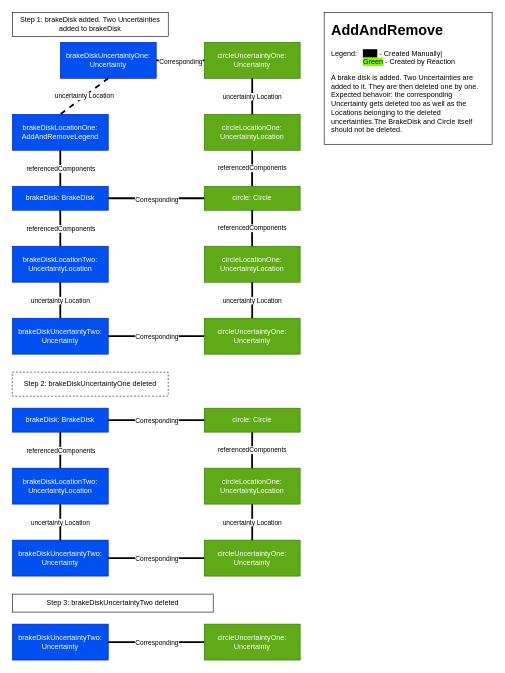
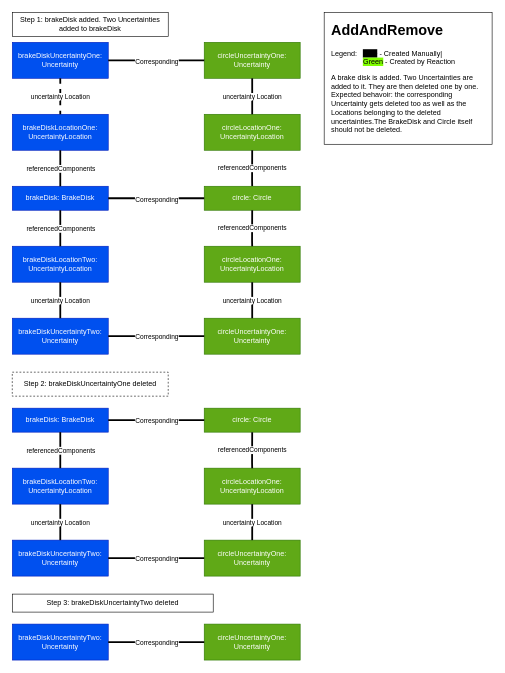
- <mxCell id="2" value="brakeDiskUncertaintyOne: Uncertainty" style="html=1;whiteSpace=wrap;fillColor=#0050ef;fontColor=#ffffff;strokeColor=#001DBC;" vertex="1" parent="1"><mxGeometry x="100" y="70" width="160" height="60" as="geometry" /></mxCell>
+ <mxCell id="2" value="brakeDiskUncertaintyOne: Uncertainty" style="html=1;whiteSpace=wrap;fillColor=#0050ef;fontColor=#ffffff;strokeColor=#001DBC;" vertex="1" parent="1"><mxGeometry x="20" y="70" width="160" height="60" as="geometry" /></mxCell>
- <mxCell id="6" value="brakeDiskLocationOne: AddAndRemoveLegend" style="html=1;whiteSpace=wrap;fillColor=#0050ef;fontColor=#ffffff;strokeColor=#001DBC;" vertex="1" parent="1"><mxGeometry x="20" y="190" width="160" height="60" as="geometry" /></mxCell>
+ <mxCell id="6" value="brakeDiskLocationOne: UncertaintyLocation" style="html=1;whiteSpace=wrap;fillColor=#0050ef;fontColor=#ffffff;strokeColor=#001DBC;" vertex="1" parent="1"><mxGeometry x="20" y="190" width="160" height="60" as="geometry" /></mxCell>
